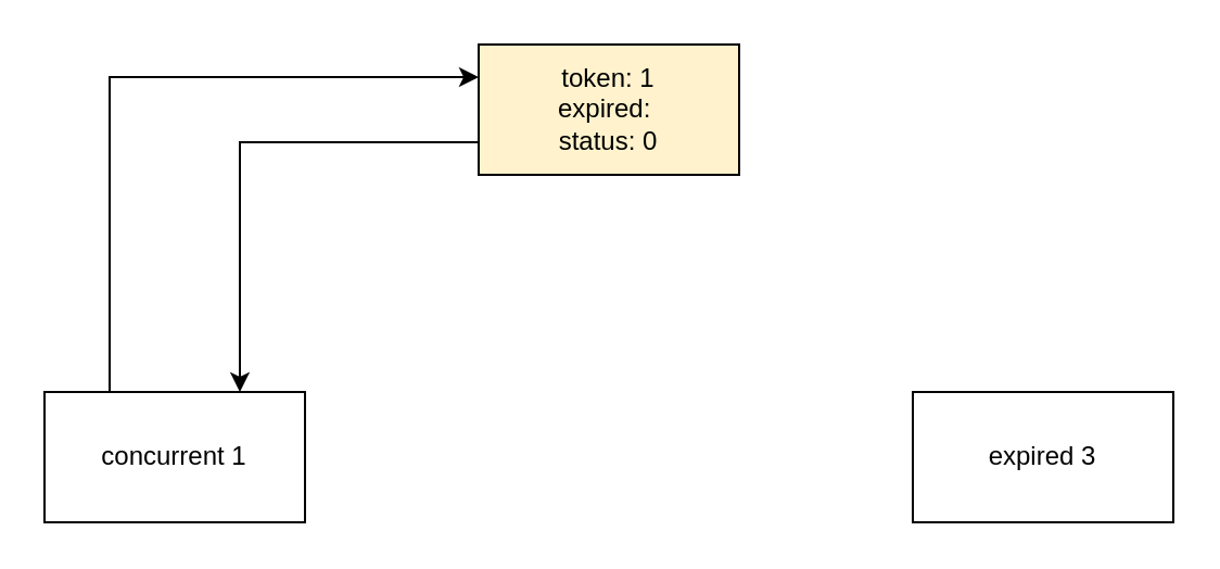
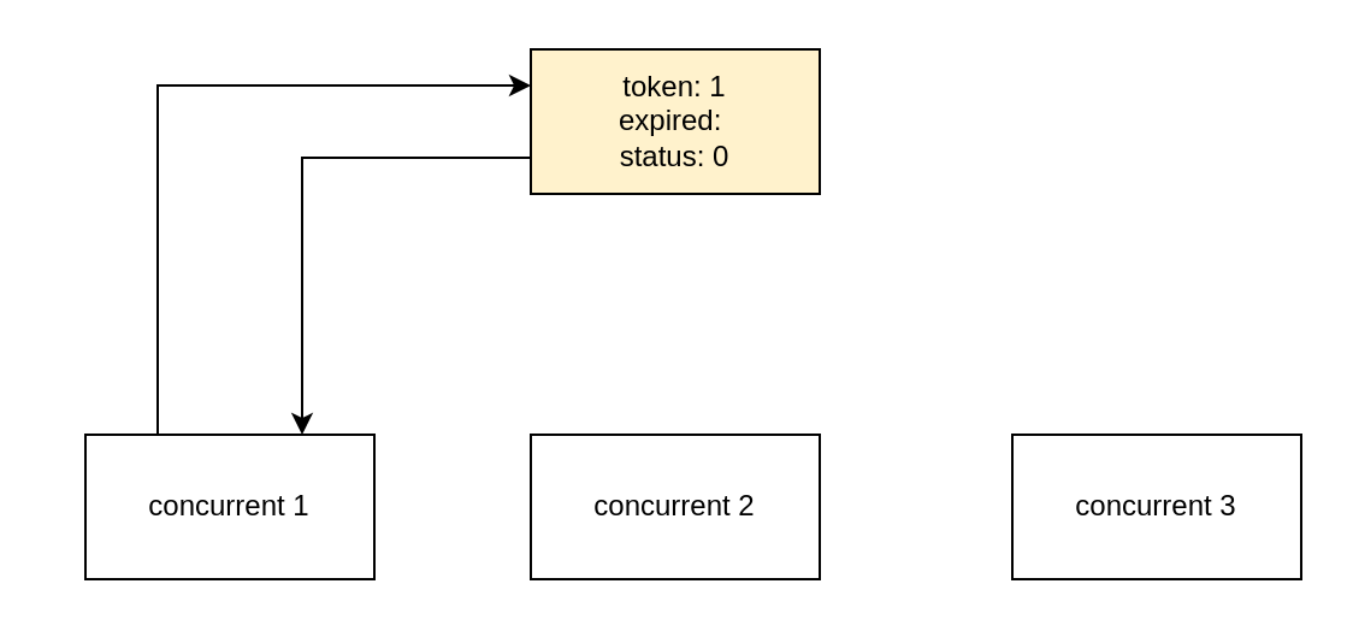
- <mxCell id="5" value="concurrent 1" style="rounded=0;whiteSpace=wrap;html=1;" vertex="1" parent="1"><mxGeometry x="20" y="180" width="120" height="60" as="geometry" /></mxCell>
+ <mxCell id="5" value="concurrent 1" style="rounded=0;whiteSpace=wrap;html=1;" vertex="1" parent="1"><mxGeometry x="35" y="180" width="120" height="60" as="geometry" /></mxCell>
+ <mxCell id="6" value="&lt;span&gt;concurrent 2&lt;/span&gt;" style="rounded=0;whiteSpace=wrap;html=1;" vertex="1" parent="1"><mxGeometry x="220" y="180" width="120" height="60" as="geometry" /></mxCell>
- <mxCell id="7" value="&lt;span&gt;expired 3&lt;/span&gt;" style="rounded=0;whiteSpace=wrap;html=1;" vertex="1" parent="1"><mxGeometry x="420" y="180" width="120" height="60" as="geometry" /></mxCell>
+ <mxCell id="7" value="&lt;span&gt;concurrent 3&lt;/span&gt;" style="rounded=0;whiteSpace=wrap;html=1;" vertex="1" parent="1"><mxGeometry x="420" y="180" width="120" height="60" as="geometry" /></mxCell>
